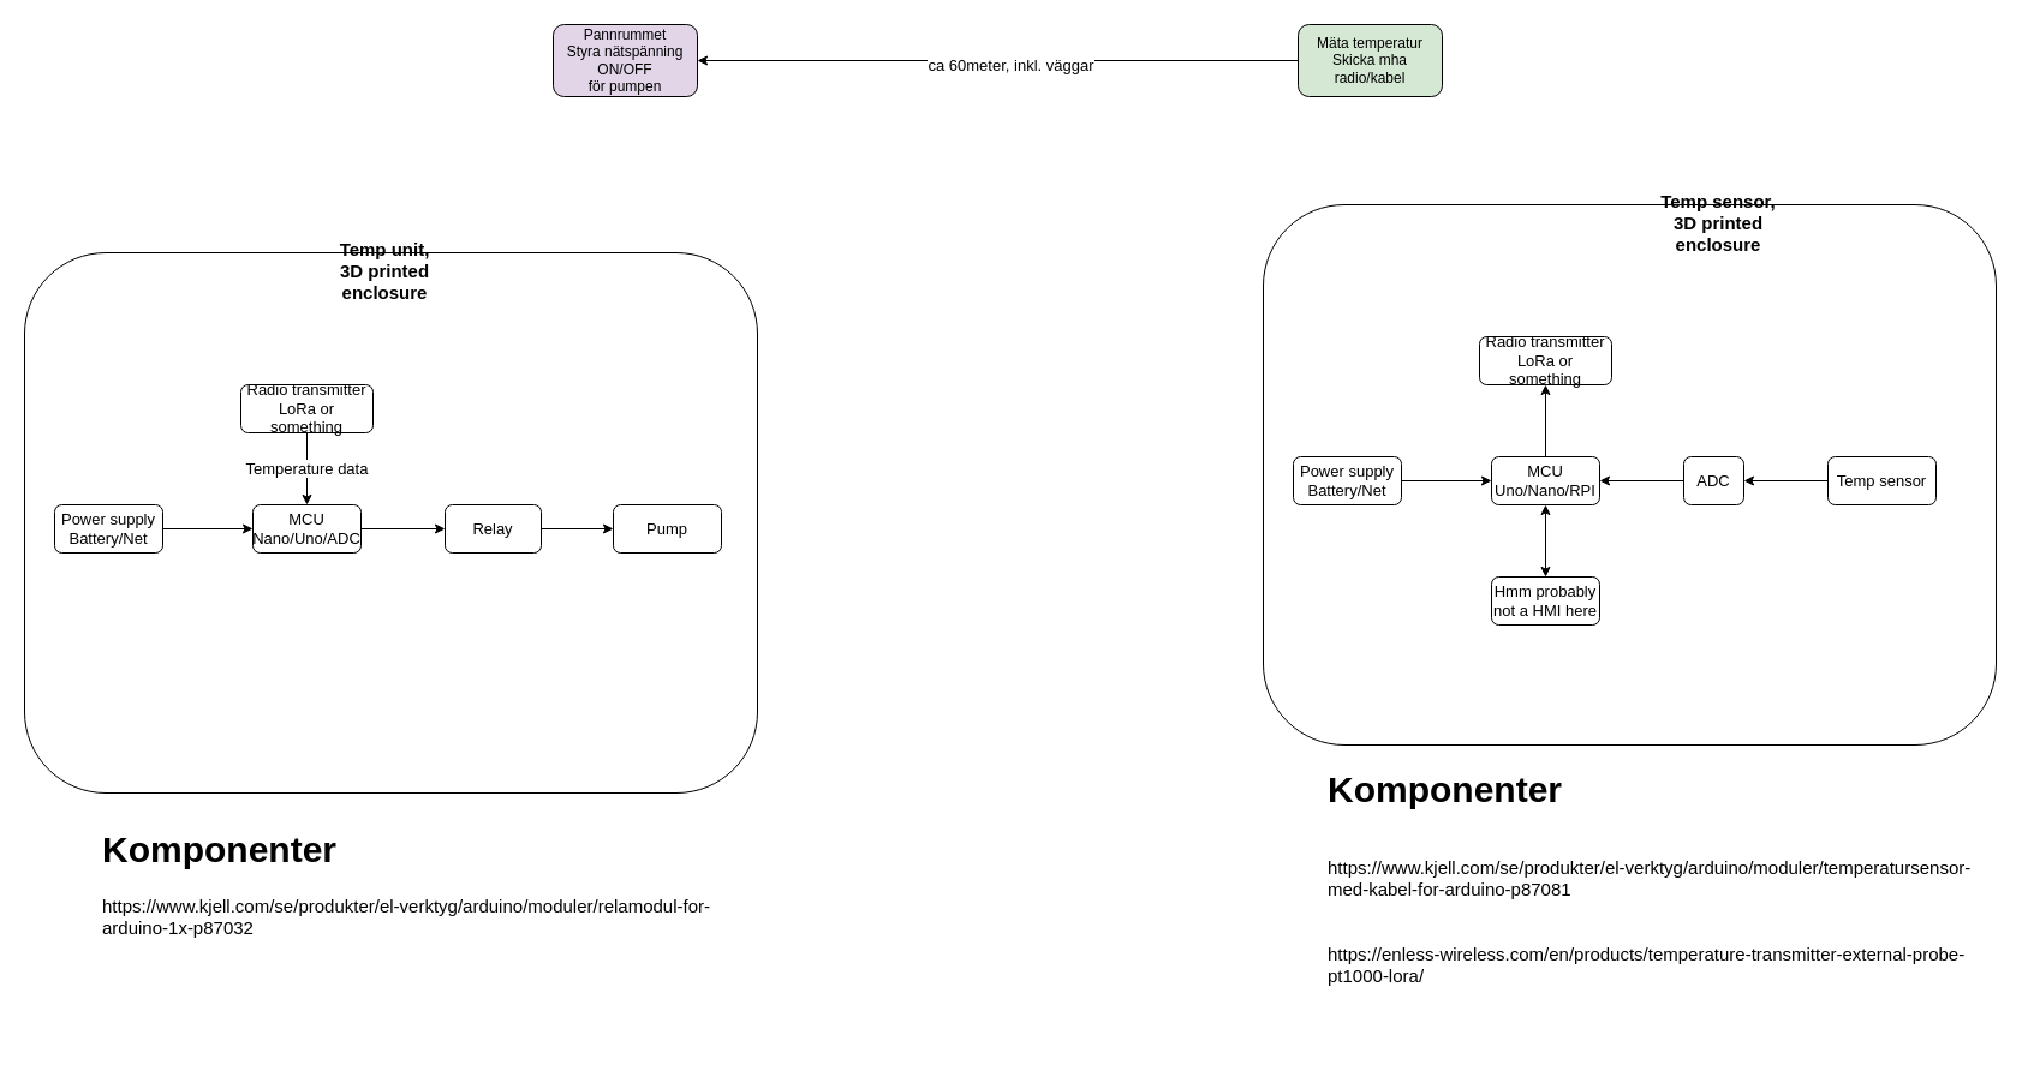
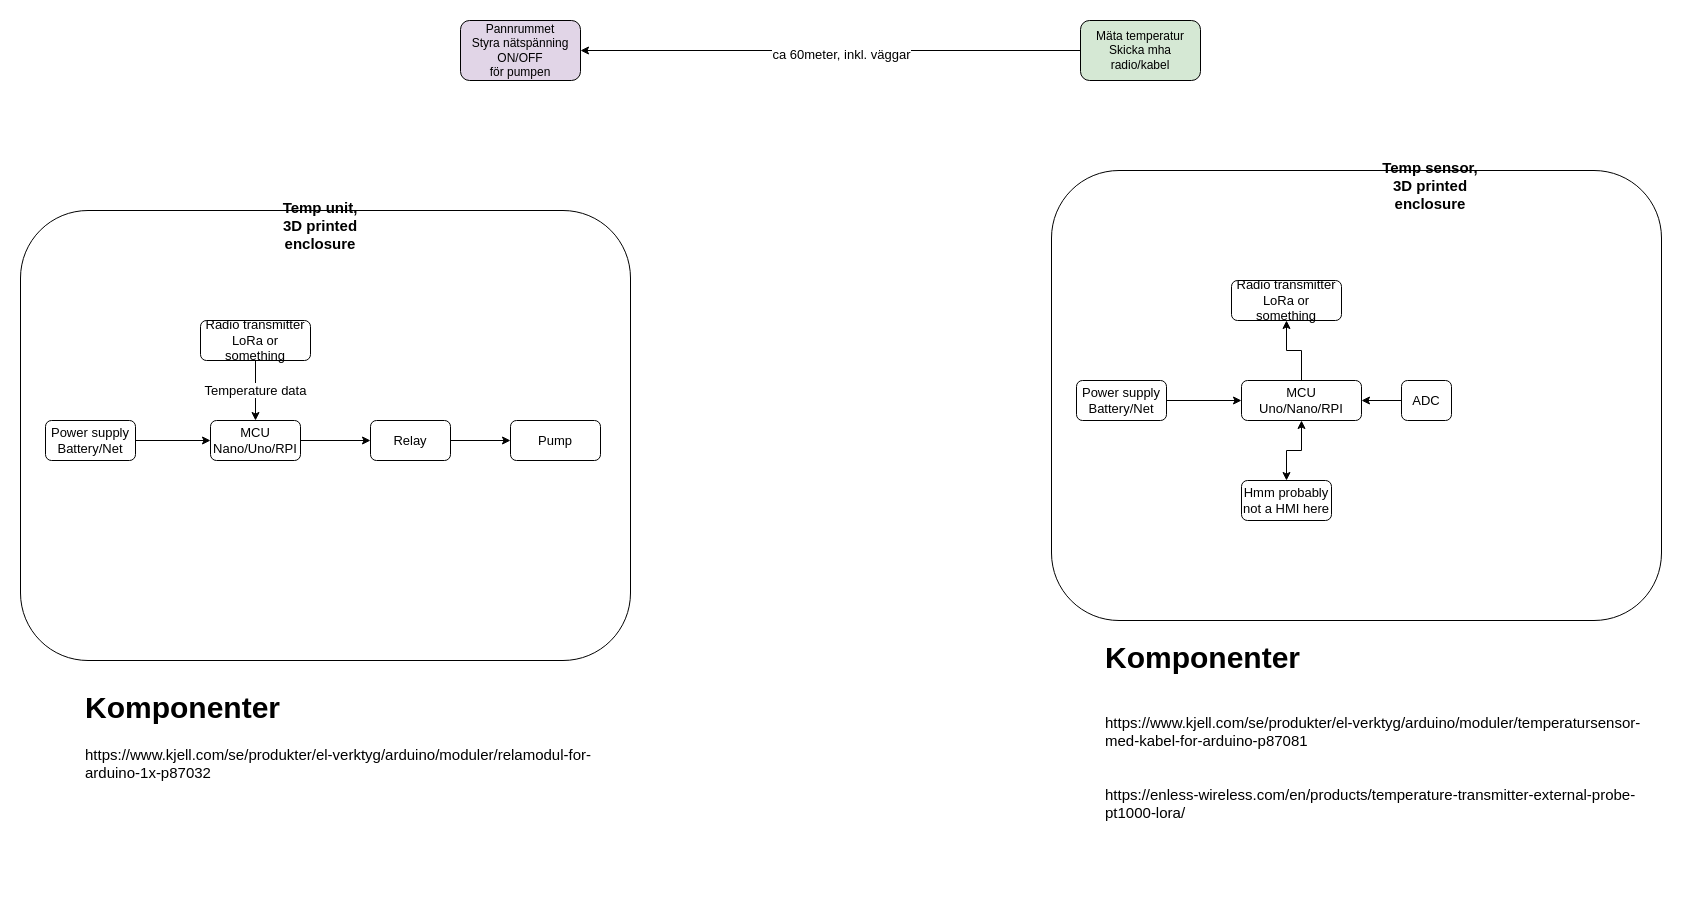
- <mxCell id="12" value="MCU&lt;br&gt;Uno/Nano/RPI" style="rounded=1;whiteSpace=wrap;html=1;fontSize=13;fillColor=default;" vertex="1" parent="1"><mxGeometry x="1241" y="380" width="90" height="40" as="geometry" /></mxCell>
+ <mxCell id="12" value="MCU&lt;br&gt;Uno/Nano/RPI" style="rounded=1;whiteSpace=wrap;html=1;fontSize=13;fillColor=default;" vertex="1" parent="1"><mxGeometry x="1241" y="380" width="120" height="40" as="geometry" /></mxCell>
- <mxCell id="14" value="" style="edgeStyle=orthogonalEdgeStyle;rounded=0;orthogonalLoop=1;jettySize=auto;html=1;fontSize=13;startArrow=classic;startFill=1;endArrow=none;endFill=0;" edge="1" parent="1" source="18" target="15"><mxGeometry relative="1" as="geometry" /></mxCell>
- <mxCell id="15" value="Temp sensor" style="rounded=1;whiteSpace=wrap;html=1;fontSize=13;fillColor=default;" vertex="1" parent="1"><mxGeometry x="1521" y="380" width="90" height="40" as="geometry" /></mxCell>
- <mxCell id="24" value="MCU&lt;br&gt;Nano/Uno/ADC" style="rounded=1;whiteSpace=wrap;html=1;fontSize=13;fillColor=default;" vertex="1" parent="1"><mxGeometry x="210" y="420" width="90" height="40" as="geometry" /></mxCell>
+ <mxCell id="24" value="MCU&lt;br&gt;Nano/Uno/RPI" style="rounded=1;whiteSpace=wrap;html=1;fontSize=13;fillColor=default;" vertex="1" parent="1"><mxGeometry x="210" y="420" width="90" height="40" as="geometry" /></mxCell>
